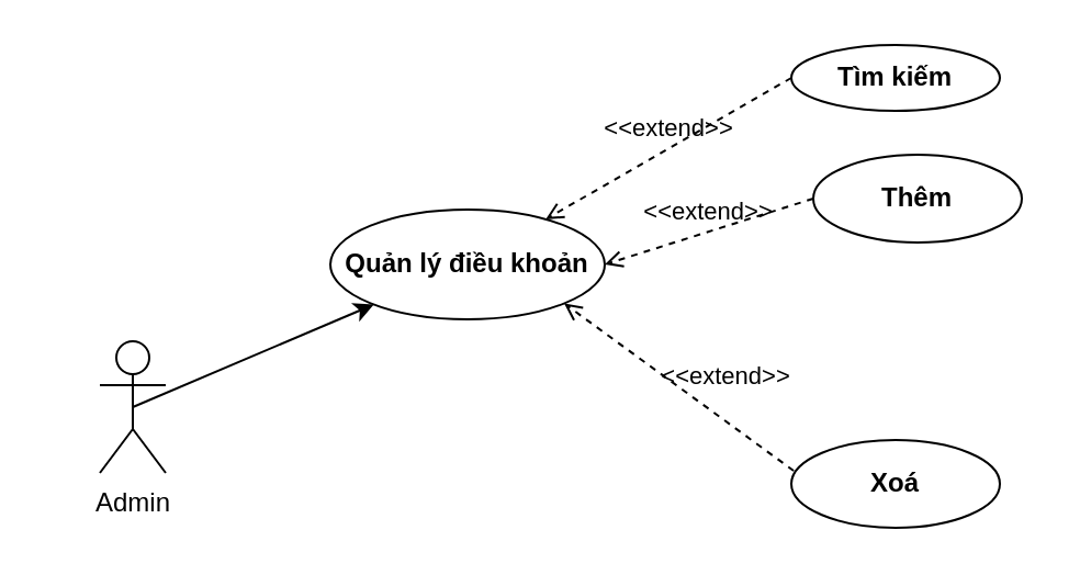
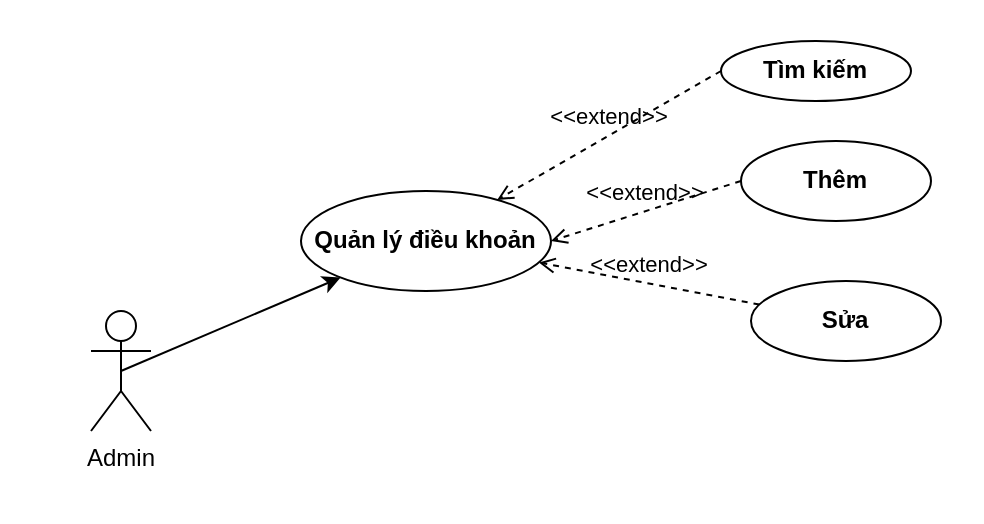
+ <mxCell id="12" value="&amp;lt;&amp;lt;extend&amp;gt;&amp;gt;" style="html=1;verticalAlign=bottom;labelBackgroundColor=none;endArrow=open;endFill=0;dashed=1;" parent="2" source="8" target="4" edge="1"><mxGeometry width="160" relative="1" as="geometry"><mxPoint x="360" y="140" as="sourcePoint" /><mxPoint x="265" y="110" as="targetPoint" /></mxGeometry></mxCell>
+ <mxCell id="8" value="Sửa" style="ellipse;whiteSpace=wrap;html=1;fontStyle=1" parent="2" vertex="1"><mxGeometry x="355" y="120" width="95" height="40" as="geometry" /></mxCell>
- <mxCell id="13" value="&amp;lt;&amp;lt;extend&amp;gt;&amp;gt;" style="html=1;verticalAlign=bottom;labelBackgroundColor=none;endArrow=open;endFill=0;dashed=1;entryX=1;entryY=1;entryDx=0;entryDy=0;exitX=0.011;exitY=0.35;exitDx=0;exitDy=0;exitPerimeter=0;" parent="2" source="7" target="4" edge="1"><mxGeometry x="-0.303" y="-9" width="160" relative="1" as="geometry"><mxPoint x="369" y="142" as="sourcePoint" /><mxPoint x="259" y="121" as="targetPoint" /><mxPoint as="offset" /></mxGeometry></mxCell>
- <mxCell id="7" value="Xoá" style="ellipse;whiteSpace=wrap;html=1;fontStyle=1" parent="2" vertex="1"><mxGeometry x="340" y="180" width="95" height="40" as="geometry" /></mxCell>
